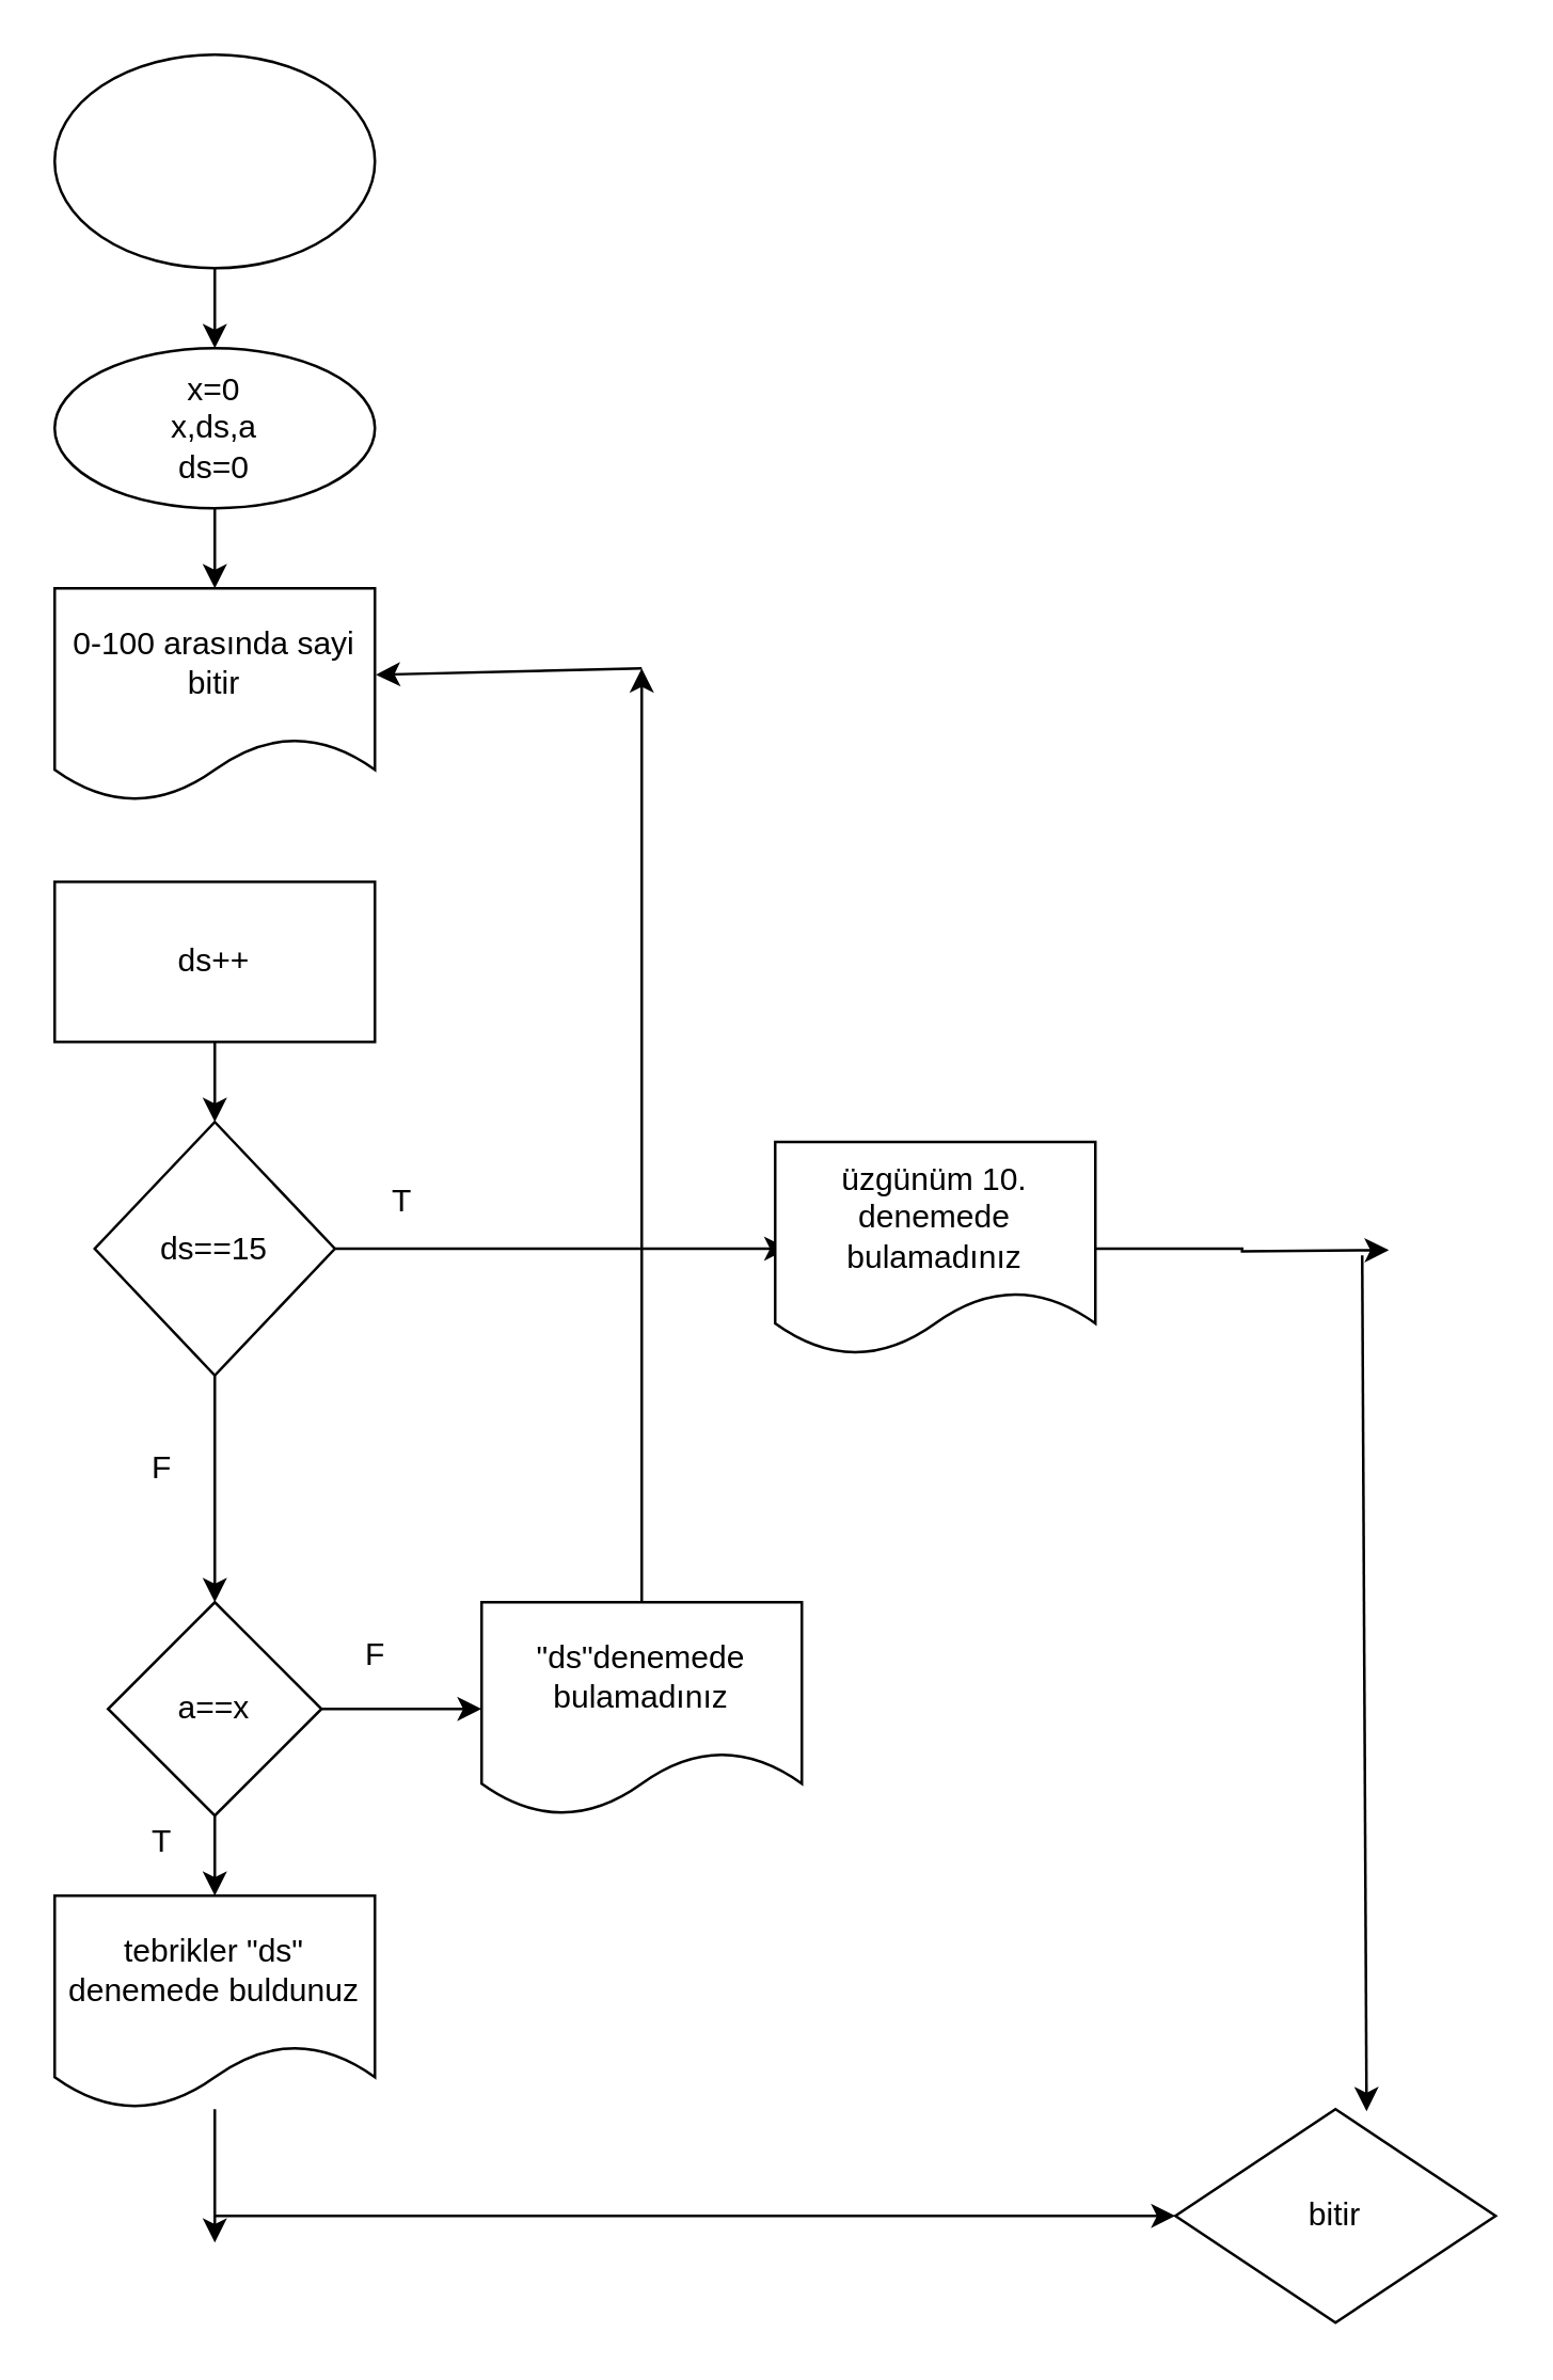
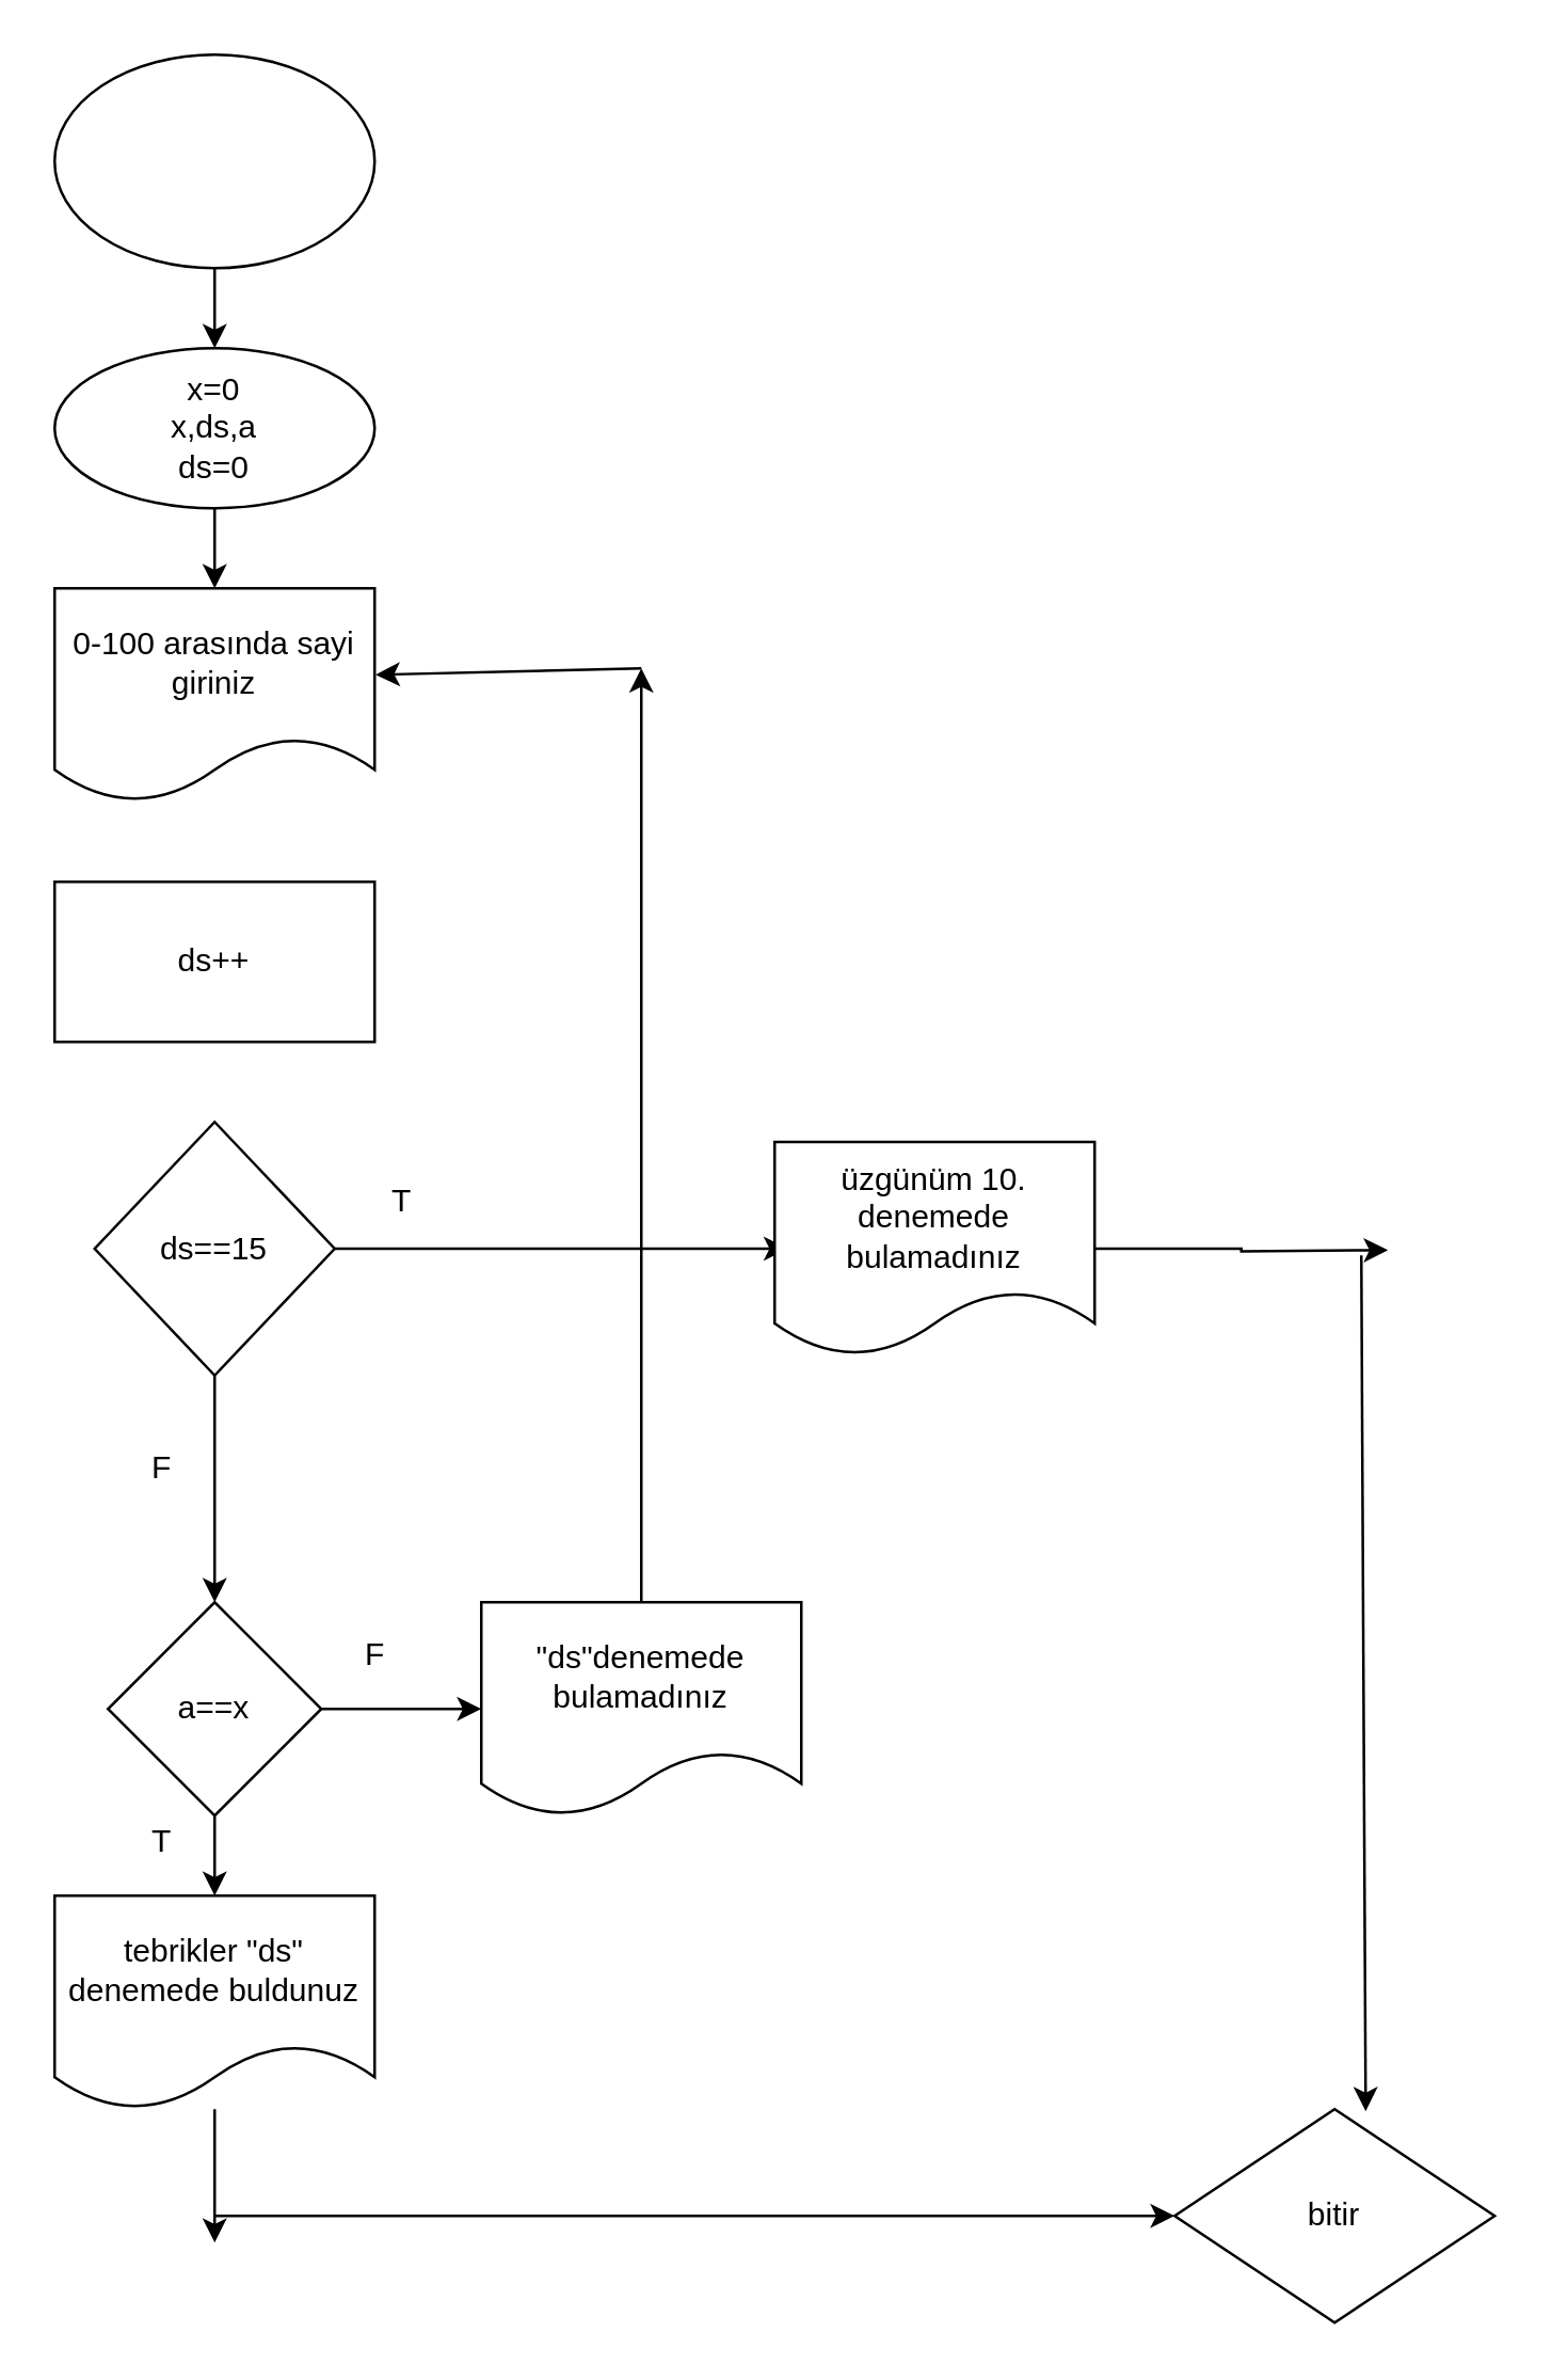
- <mxCell id="6" value="0-100 arasında sayi bitir" style="shape=document;whiteSpace=wrap;html=1;boundedLbl=1;" parent="1" vertex="1"><mxGeometry x="20" y="220" width="120" height="80" as="geometry" /></mxCell>
+ <mxCell id="6" value="0-100 arasında sayi giriniz" style="shape=document;whiteSpace=wrap;html=1;boundedLbl=1;" parent="1" vertex="1"><mxGeometry x="20" y="220" width="120" height="80" as="geometry" /></mxCell>
- <mxCell id="7" value="" style="edgeStyle=orthogonalEdgeStyle;rounded=0;orthogonalLoop=1;jettySize=auto;html=1;" parent="1" source="8" target="21" edge="1"><mxGeometry relative="1" as="geometry" /></mxCell>
